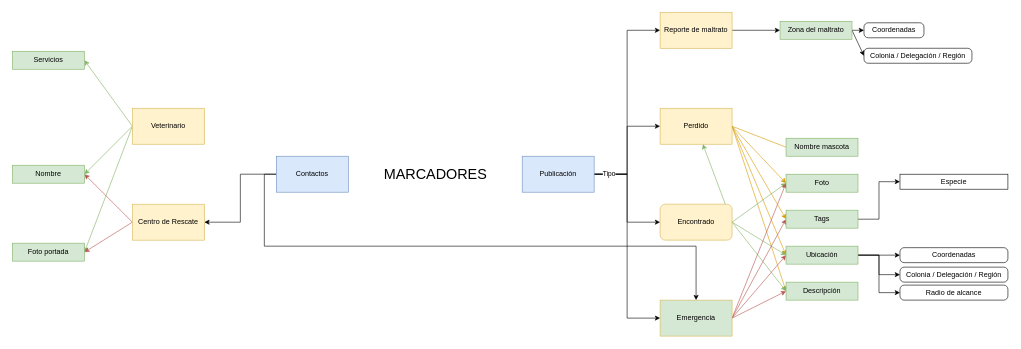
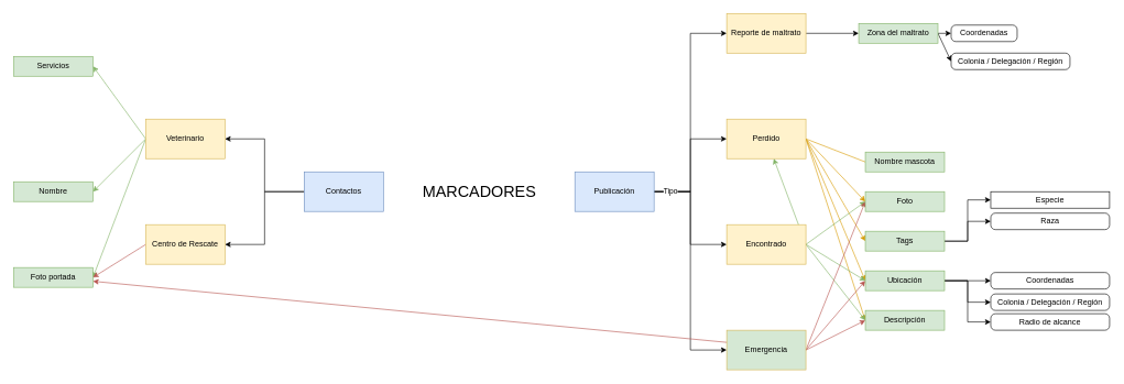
- <mxCell id="54" style="rounded=0;orthogonalLoop=1;jettySize=auto;html=1;exitX=0;exitY=0.5;exitDx=0;exitDy=0;entryX=1;entryY=0.5;entryDx=0;entryDy=0;fillColor=#f8cecc;strokeColor=#b85450;" edge="1" parent="1" source="56" target="58"><mxGeometry relative="1" as="geometry" /></mxCell>
+ <mxCell id="37" style="edgeStyle=orthogonalEdgeStyle;rounded=0;orthogonalLoop=1;jettySize=auto;html=1;exitX=1;exitY=0.5;exitDx=0;exitDy=0;entryX=0;entryY=0.5;entryDx=0;entryDy=0;" edge="1" parent="1" source="39" target="49"><mxGeometry relative="1" as="geometry" /></mxCell>
+ <mxCell id="49" value="Raza" style="rounded=1;whiteSpace=wrap;html=1;absoluteArcSize=1;arcSize=14;strokeWidth=1;glass=0;" vertex="1" parent="1"><mxGeometry x="1500" y="322.5" width="180" height="25" as="geometry" /></mxCell>
- <mxCell id="3" style="edgeStyle=orthogonalEdgeStyle;rounded=0;orthogonalLoop=1;jettySize=auto;html=1;exitX=0;exitY=0.5;exitDx=0;exitDy=0;" edge="1" parent="1" source="5" target="29"><mxGeometry relative="1" as="geometry" /></mxCell>
+ <mxCell id="3" style="edgeStyle=orthogonalEdgeStyle;rounded=0;orthogonalLoop=1;jettySize=auto;html=1;exitX=0;exitY=0.5;exitDx=0;exitDy=0;entryX=1;entryY=0.5;entryDx=0;entryDy=0;" edge="1" parent="1" source="5" target="53"><mxGeometry relative="1" as="geometry" /></mxCell>
- <mxCell id="22" value="&lt;div&gt;Encontrado&lt;/div&gt;" style="whiteSpace=wrap;html=1;fillColor=#fff2cc;strokeColor=#d6b656;rounded=1;" parent="1" vertex="1"><mxGeometry x="1100" y="340" width="120" height="60" as="geometry" /></mxCell>
+ <mxCell id="22" value="&lt;div&gt;Encontrado&lt;/div&gt;" style="rounded=0;whiteSpace=wrap;html=1;fillColor=#fff2cc;strokeColor=#d6b656;" parent="1" vertex="1"><mxGeometry x="1100" y="340" width="120" height="60" as="geometry" /></mxCell>
- <mxCell id="26" style="rounded=0;orthogonalLoop=1;jettySize=auto;html=1;exitX=1;exitY=0.5;exitDx=0;exitDy=0;entryX=0;entryY=0.5;entryDx=0;entryDy=0;fillColor=#f8cecc;strokeColor=#b85450;" edge="1" parent="1" source="29" target="39"><mxGeometry relative="1" as="geometry" /></mxCell>
+ <mxCell id="26" style="rounded=0;orthogonalLoop=1;jettySize=auto;html=1;exitX=1;exitY=0.5;exitDx=0;exitDy=0;fillColor=#f8cecc;strokeColor=#b85450;" edge="1" parent="1" source="29" target="59"><mxGeometry relative="1" as="geometry" /></mxCell>
